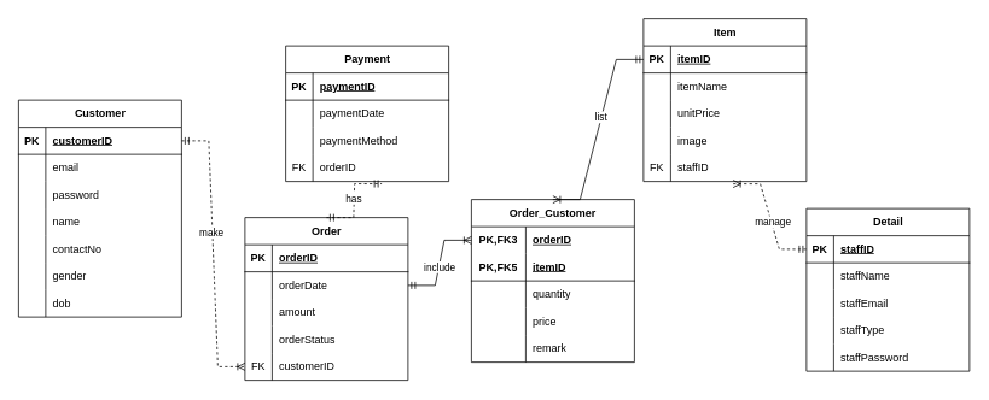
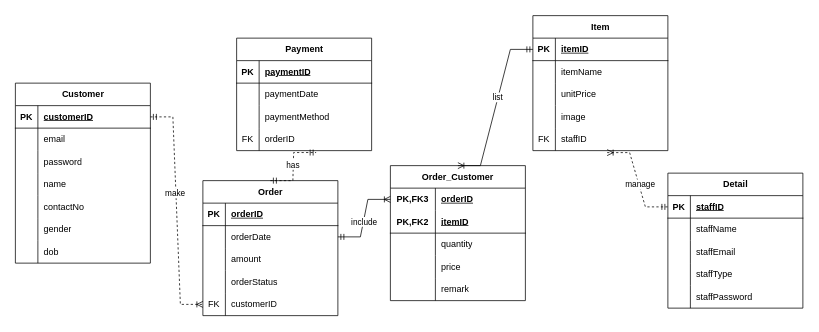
- <mxCell id="58" value="PK,FK5" style="shape=partialRectangle;connectable=0;fillColor=none;top=0;left=0;bottom=0;right=0;fontStyle=1;overflow=hidden;html=1;whiteSpace=wrap;" vertex="1" parent="57"><mxGeometry width="60" height="30" as="geometry"><mxRectangle width="60" height="30" as="alternateBounds" /></mxGeometry></mxCell>
+ <mxCell id="58" value="PK,FK2" style="shape=partialRectangle;connectable=0;fillColor=none;top=0;left=0;bottom=0;right=0;fontStyle=1;overflow=hidden;html=1;whiteSpace=wrap;" vertex="1" parent="57"><mxGeometry width="60" height="30" as="geometry"><mxRectangle width="60" height="30" as="alternateBounds" /></mxGeometry></mxCell>
